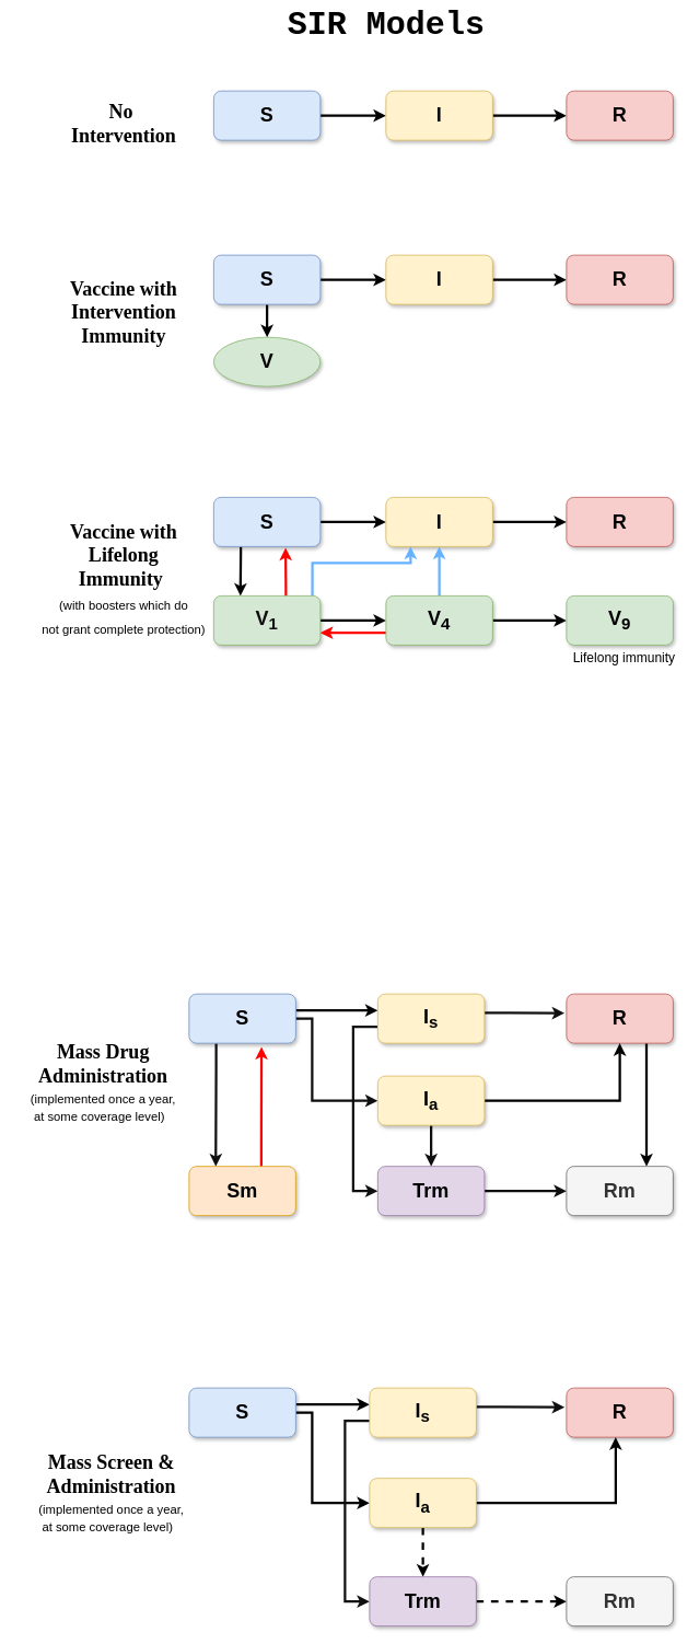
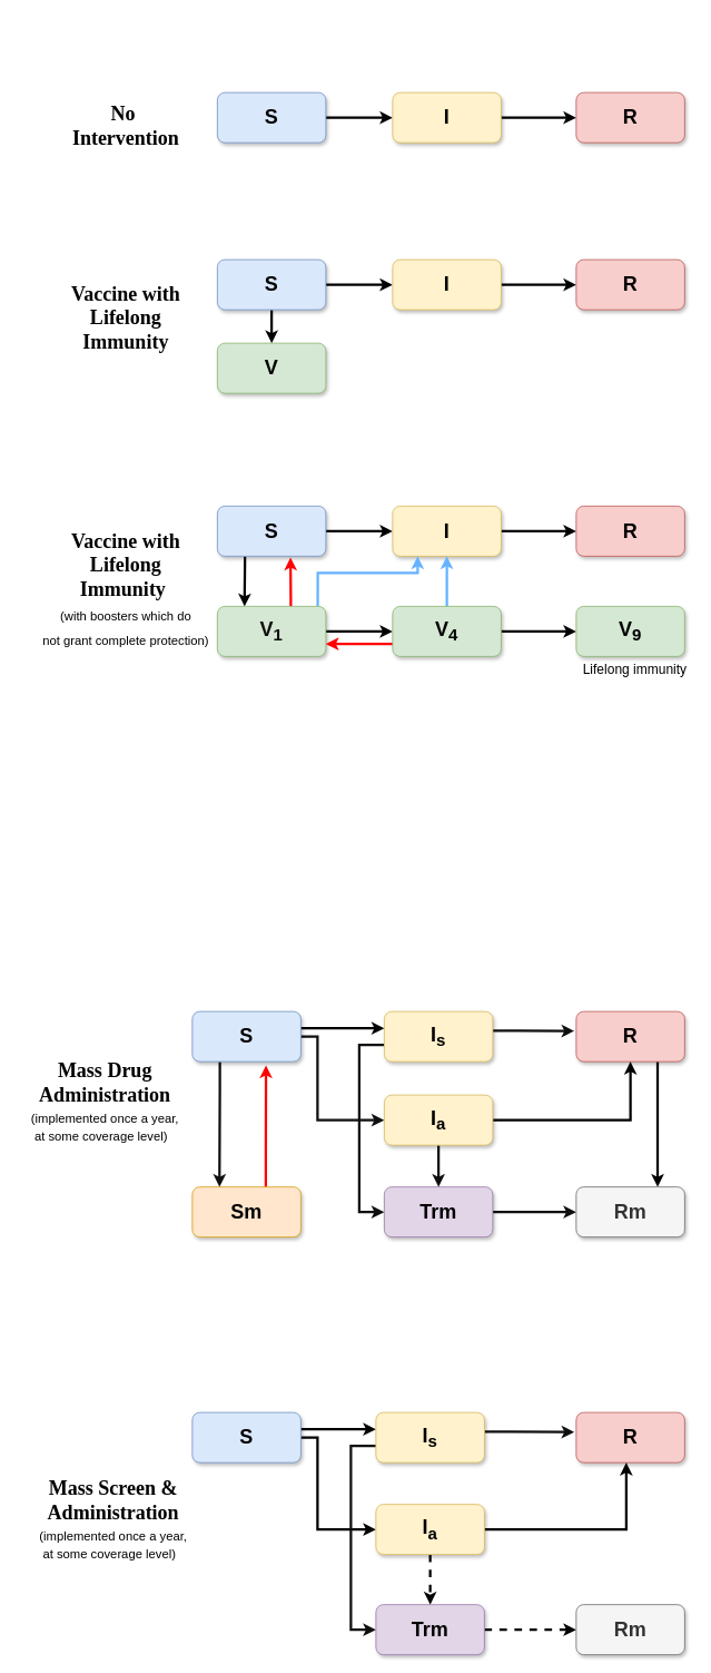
- <mxCell id="7" value="&lt;font face=&quot;Courier New&quot; style=&quot;font-size: 40px&quot;&gt;&lt;b&gt;SIR Models&lt;/b&gt;&lt;/font&gt;" style="text;html=1;strokeColor=none;fillColor=none;align=center;verticalAlign=middle;whiteSpace=wrap;rounded=0;" parent="1" vertex="1"><mxGeometry x="322.5" y="20" width="295" height="20" as="geometry" /></mxCell>
- <mxCell id="62" value="&lt;b&gt;&lt;font face=&quot;Georgia&quot;&gt;Vaccine with&lt;br&gt;Intervention &lt;br&gt;Immunity&lt;/font&gt;&lt;/b&gt;" style="text;html=1;align=center;verticalAlign=middle;resizable=0;points=[];autosize=1;fontSize=24;" vertex="1" parent="1"><mxGeometry x="65" y="330" width="170" height="100" as="geometry" /></mxCell>
+ <mxCell id="62" value="&lt;b&gt;&lt;font face=&quot;Georgia&quot;&gt;Vaccine with&lt;br&gt;Lifelong &lt;br&gt;Immunity&lt;/font&gt;&lt;/b&gt;" style="text;html=1;align=center;verticalAlign=middle;resizable=0;points=[];autosize=1;fontSize=24;" vertex="1" parent="1"><mxGeometry x="65" y="330" width="170" height="100" as="geometry" /></mxCell>
- <mxCell id="14" value="&lt;font style=&quot;font-size: 24px&quot;&gt;&lt;b&gt;V&lt;/b&gt;&lt;/font&gt;" style="ellipse;whiteSpace=wrap;html=1;fillColor=#d5e8d4;strokeColor=#82b366;shadow=1;" parent="1" vertex="1"><mxGeometry x="260" y="410" width="130" height="60" as="geometry" /></mxCell>
+ <mxCell id="14" value="&lt;font style=&quot;font-size: 24px&quot;&gt;&lt;b&gt;V&lt;/b&gt;&lt;/font&gt;" style="rounded=1;whiteSpace=wrap;html=1;fillColor=#d5e8d4;strokeColor=#82b366;shadow=1;" parent="1" vertex="1"><mxGeometry x="260" y="410" width="130" height="60" as="geometry" /></mxCell>
